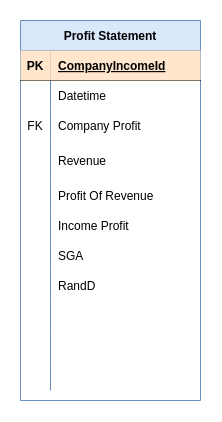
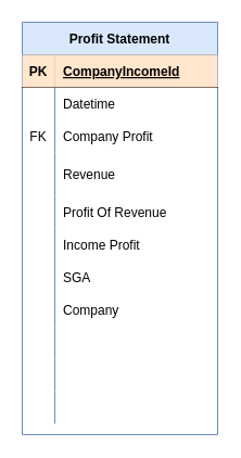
- <mxCell id="26" value="RandD" style="shape=partialRectangle;connectable=0;fillColor=none;top=0;left=0;bottom=0;right=0;align=left;spacingLeft=6;overflow=hidden;" vertex="1" parent="24"><mxGeometry x="30" width="150" height="30" as="geometry"><mxRectangle width="150" height="30" as="alternateBounds" /></mxGeometry></mxCell>
+ <mxCell id="26" value="Company" style="shape=partialRectangle;connectable=0;fillColor=none;top=0;left=0;bottom=0;right=0;align=left;spacingLeft=6;overflow=hidden;" vertex="1" parent="24"><mxGeometry x="30" width="150" height="30" as="geometry"><mxRectangle width="150" height="30" as="alternateBounds" /></mxGeometry></mxCell>
